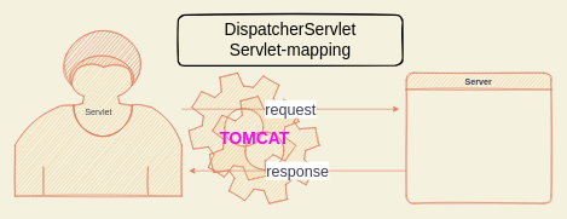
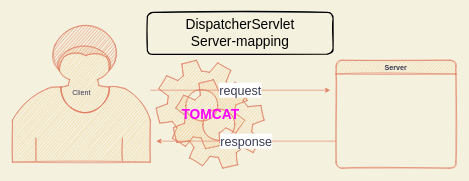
- <mxCell id="7" value="DispatcherServlet&lt;br&gt;Servlet-mapping" style="rounded=1;whiteSpace=wrap;html=1;strokeWidth=2;fillWeight=4;hachureGap=8;hachureAngle=45;sketch=1;fontSize=23;fillColor=none;" vertex="1" parent="1"><mxGeometry x="245" y="20" width="310" height="70" as="geometry" /></mxCell>
+ <mxCell id="7" value="DispatcherServlet&lt;br&gt;Server-mapping" style="rounded=1;whiteSpace=wrap;html=1;strokeWidth=2;fillWeight=4;hachureGap=8;hachureAngle=45;sketch=1;fontSize=23;fillColor=none;" vertex="1" parent="1"><mxGeometry x="245" y="20" width="310" height="70" as="geometry" /></mxCell>
- <mxCell id="3" value="Servlet" style="shape=mxgraph.bpmn.user_task;html=1;outlineConnect=0;rounded=1;sketch=1;strokeColor=#E07A5F;fillColor=#F2CC8F;fontColor=#393C56;" vertex="1" parent="1"><mxGeometry x="20" y="40" width="230" height="230" as="geometry" /></mxCell>
+ <mxCell id="3" value="Client" style="shape=mxgraph.bpmn.user_task;html=1;outlineConnect=0;rounded=1;sketch=1;strokeColor=#E07A5F;fillColor=#F2CC8F;fontColor=#393C56;" vertex="1" parent="1"><mxGeometry x="20" y="40" width="230" height="230" as="geometry" /></mxCell>
